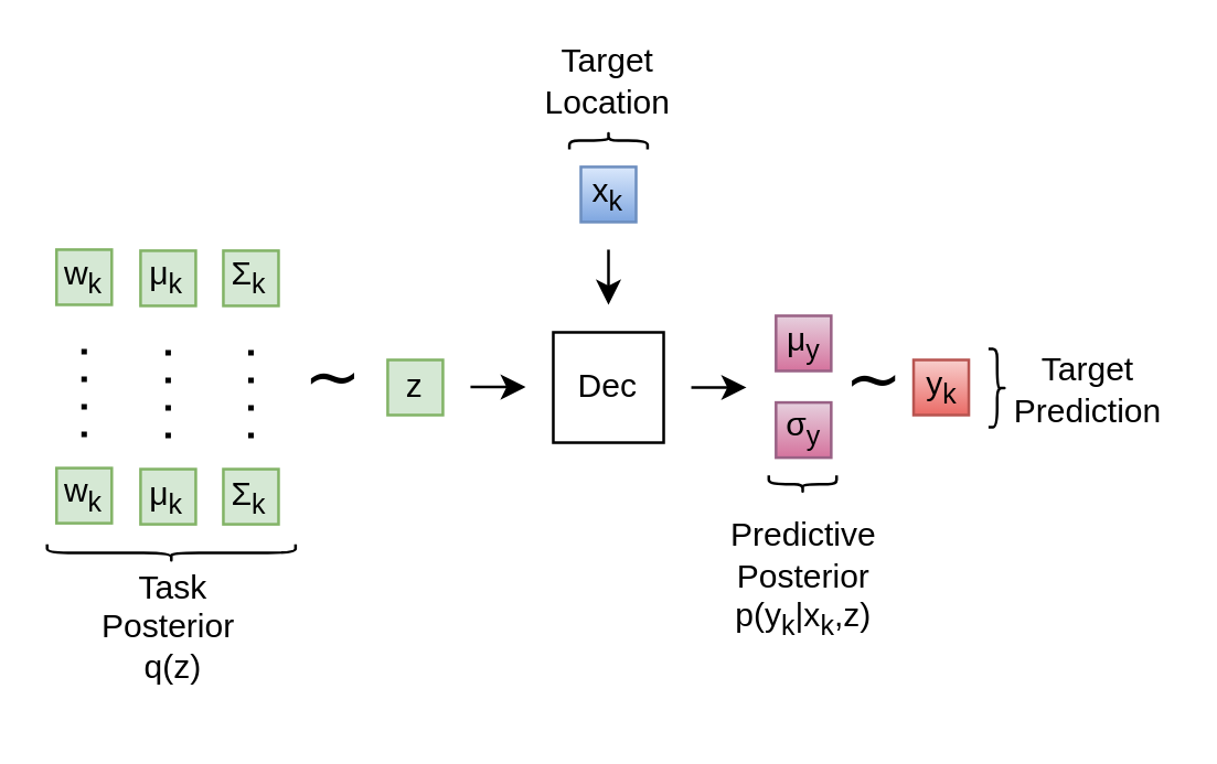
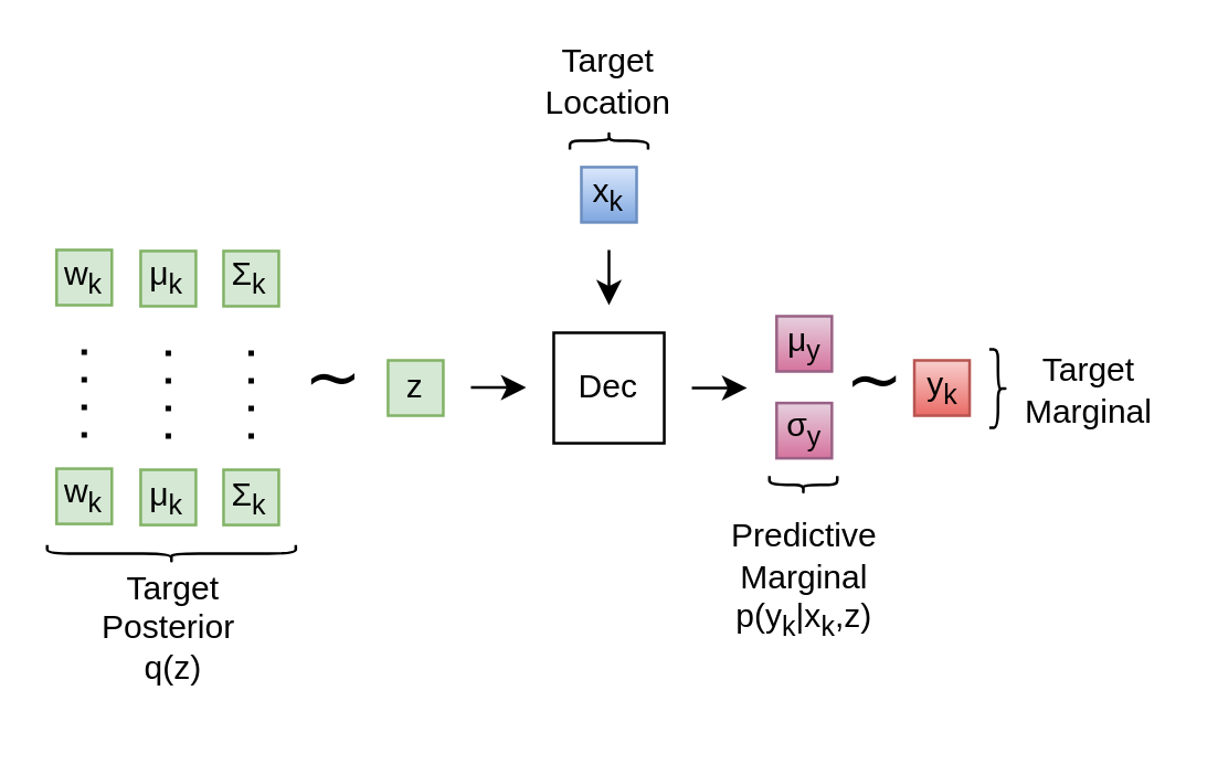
- <mxCell id="20" value="Target Prediction" style="text;html=1;strokeColor=none;fillColor=none;align=center;verticalAlign=middle;whiteSpace=wrap;rounded=0;fontColor=#000000;" parent="1" vertex="1"><mxGeometry x="369" y="131.68" width="50" height="18.32" as="geometry" /></mxCell>
+ <mxCell id="20" value="Target Marginal" style="text;html=1;strokeColor=none;fillColor=none;align=center;verticalAlign=middle;whiteSpace=wrap;rounded=0;fontColor=#000000;" parent="1" vertex="1"><mxGeometry x="369" y="131.68" width="50" height="18.32" as="geometry" /></mxCell>
- <mxCell id="18" value="Predictive Posterior p(y&lt;sub&gt;k&lt;/sub&gt;&lt;span style=&quot;font-size: 12px;&quot;&gt;|x&lt;sub&gt;k&lt;/sub&gt;,z)&lt;/span&gt;" style="text;html=1;strokeColor=none;fillColor=none;align=center;verticalAlign=middle;whiteSpace=wrap;rounded=0;fontColor=#000000;fontSize=12;" parent="1" vertex="1"><mxGeometry x="260.7" y="187.33" width="60" height="45.57" as="geometry" /></mxCell>
+ <mxCell id="18" value="Predictive Marginal p(y&lt;sub&gt;k&lt;/sub&gt;&lt;span style=&quot;font-size: 12px;&quot;&gt;|x&lt;sub&gt;k&lt;/sub&gt;,z)&lt;/span&gt;" style="text;html=1;strokeColor=none;fillColor=none;align=center;verticalAlign=middle;whiteSpace=wrap;rounded=0;fontColor=#000000;fontSize=12;" parent="1" vertex="1"><mxGeometry x="260.7" y="187.33" width="60" height="45.57" as="geometry" /></mxCell>
- <mxCell id="16" value="Task Posterior&amp;nbsp;&lt;br&gt;&lt;font style=&quot;font-size: 12px;&quot;&gt;q(z)&lt;/font&gt;" style="text;html=1;strokeColor=none;fillColor=none;align=center;verticalAlign=middle;whiteSpace=wrap;rounded=0;fontColor=#000000;" parent="1" vertex="1"><mxGeometry x="25.44" y="200" width="74.56" height="54.63" as="geometry" /></mxCell>
+ <mxCell id="16" value="Target Posterior&amp;nbsp;&lt;br&gt;&lt;font style=&quot;font-size: 12px;&quot;&gt;q(z)&lt;/font&gt;" style="text;html=1;strokeColor=none;fillColor=none;align=center;verticalAlign=middle;whiteSpace=wrap;rounded=0;fontColor=#000000;" parent="1" vertex="1"><mxGeometry x="25.44" y="200" width="74.56" height="54.63" as="geometry" /></mxCell>
